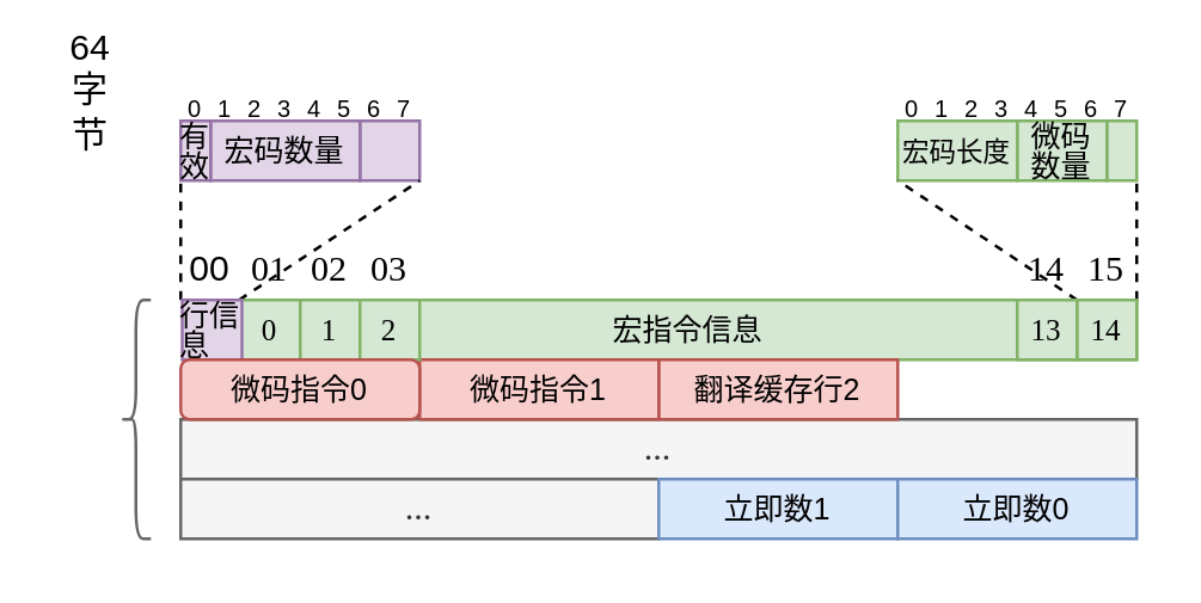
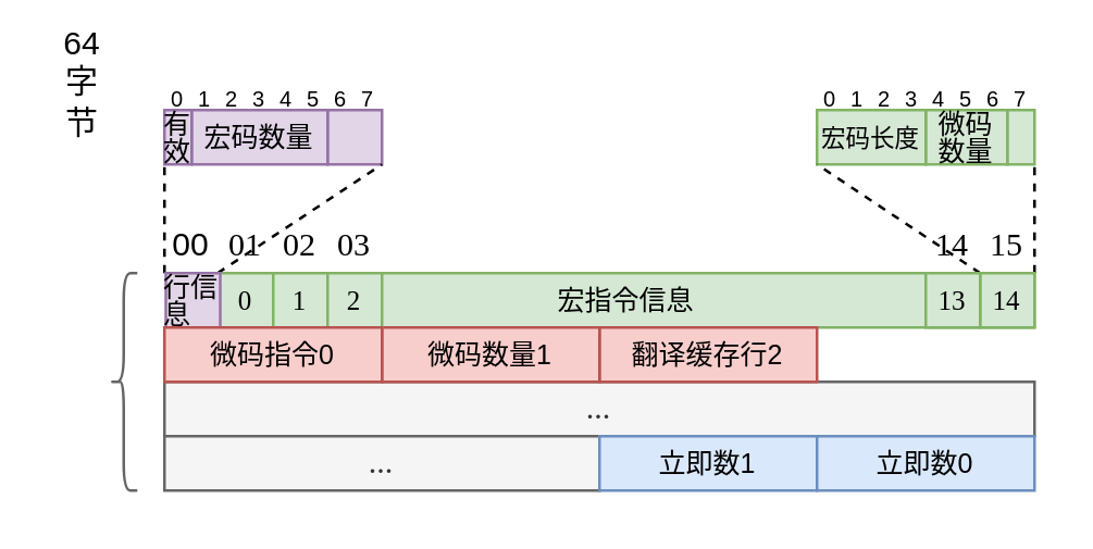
- <mxCell id="54" value="&lt;font style=&quot;font-size: 10px;&quot; face=&quot;Helvetica&quot;&gt;微码指令0&lt;/font&gt;" style="whiteSpace=wrap;html=1;fontFamily=mono;fillColor=#f8cecc;strokeColor=#b85450;gradientColor=none;gradientDirection=west;rounded=1;" parent="1" vertex="1"><mxGeometry x="60" y="120" width="80" height="20" as="geometry" /></mxCell>
+ <mxCell id="54" value="&lt;font style=&quot;font-size: 10px;&quot; face=&quot;Helvetica&quot;&gt;微码指令0&lt;/font&gt;" style="rounded=0;whiteSpace=wrap;html=1;fontFamily=mono;fillColor=#f8cecc;strokeColor=#b85450;gradientColor=none;gradientDirection=west;" parent="1" vertex="1"><mxGeometry x="60" y="120" width="80" height="20" as="geometry" /></mxCell>
- <mxCell id="24" value="&lt;font style=&quot;font-size: 10px;&quot; face=&quot;Helvetica&quot;&gt;微码指令1&lt;/font&gt;" style="rounded=0;whiteSpace=wrap;html=1;fontFamily=mono;fillColor=#f8cecc;strokeColor=#b85450;gradientColor=none;gradientDirection=west;" parent="1" vertex="1"><mxGeometry x="140" y="120" width="80" height="20" as="geometry" /></mxCell>
+ <mxCell id="24" value="&lt;font style=&quot;font-size: 10px;&quot; face=&quot;Helvetica&quot;&gt;微码数量1&lt;/font&gt;" style="rounded=0;whiteSpace=wrap;html=1;fontFamily=mono;fillColor=#f8cecc;strokeColor=#b85450;gradientColor=none;gradientDirection=west;" parent="1" vertex="1"><mxGeometry x="140" y="120" width="80" height="20" as="geometry" /></mxCell>
